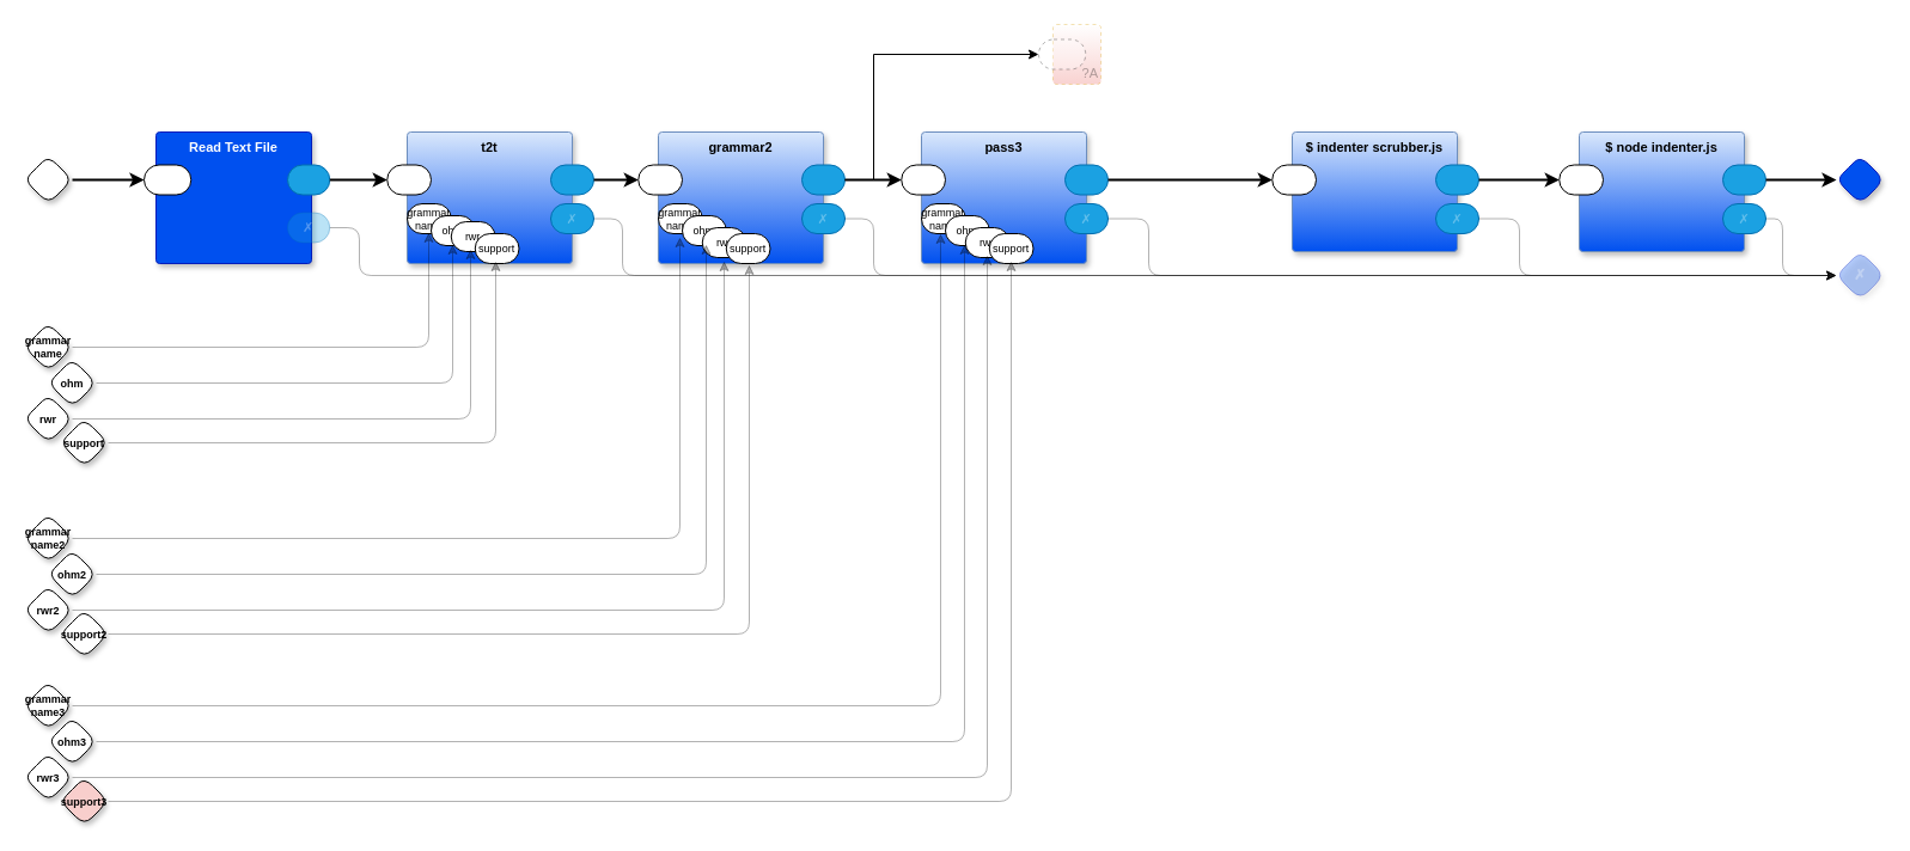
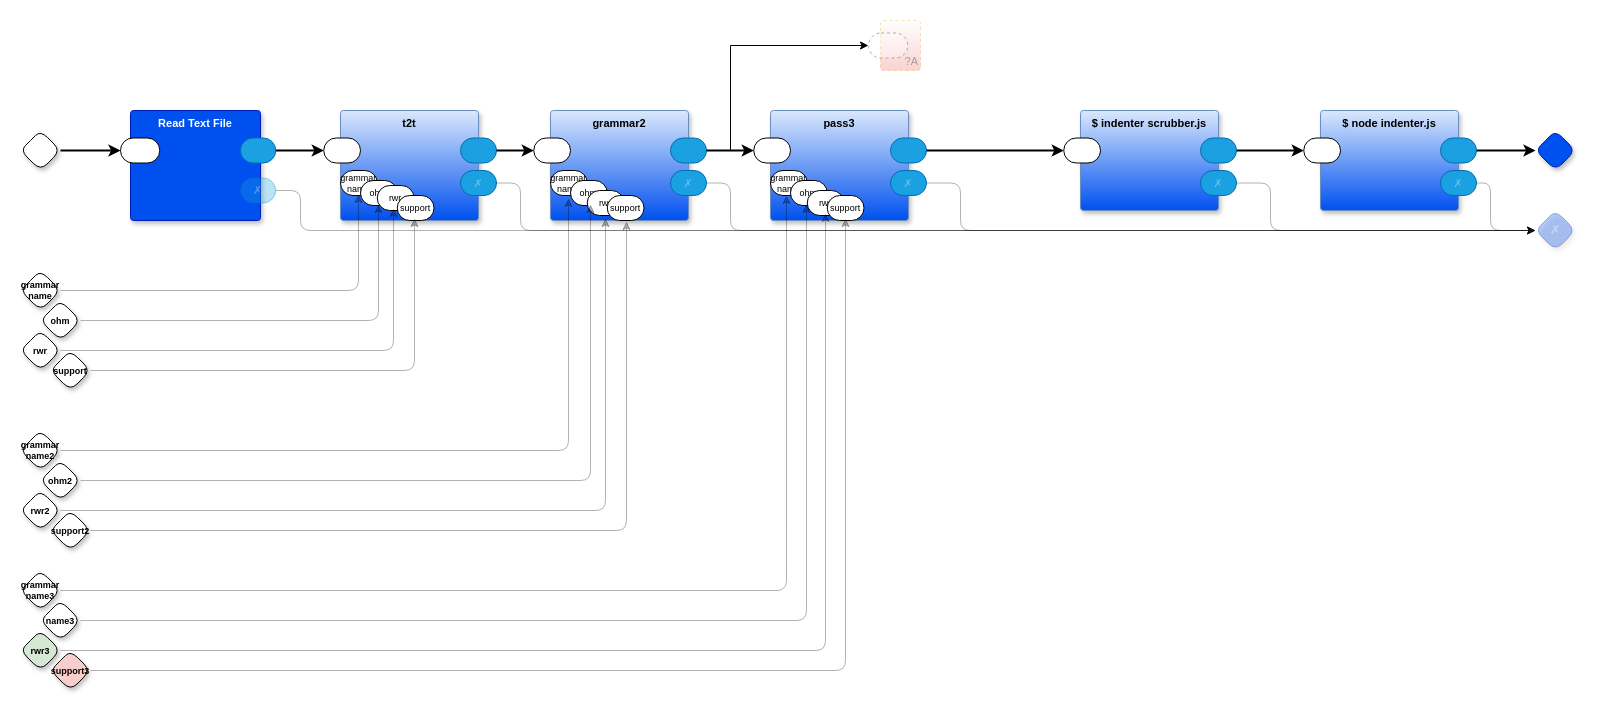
- <mxCell id="63" value="ohm3" style="rhombus;rounded=1;fontStyle=1;glass=0;sketch=0;fontSize=9;points=[[0,0.5,0,0,0],[0.5,0,0,0,0],[0.5,1,0,0,0],[1,0.5,0,0,0]];shadow=1;fontFamily=Helvetica;fontColor=default;" parent="1" vertex="1"><mxGeometry x="40" y="600" width="40" height="40" as="geometry" /></mxCell>
+ <mxCell id="63" value="name3" style="rhombus;rounded=1;fontStyle=1;glass=0;sketch=0;fontSize=9;points=[[0,0.5,0,0,0],[0.5,0,0,0,0],[0.5,1,0,0,0],[1,0.5,0,0,0]];shadow=1;fontFamily=Helvetica;fontColor=default;" parent="1" vertex="1"><mxGeometry x="40" y="600" width="40" height="40" as="geometry" /></mxCell>
- <mxCell id="64" value="rwr3" style="rhombus;rounded=1;fontStyle=1;glass=0;sketch=0;fontSize=9;points=[[0,0.5,0,0,0],[0.5,0,0,0,0],[0.5,1,0,0,0],[1,0.5,0,0,0]];shadow=1;fontFamily=Helvetica;fontColor=default;" parent="1" vertex="1"><mxGeometry x="20" y="630" width="40" height="40" as="geometry" /></mxCell>
+ <mxCell id="64" value="rwr3" style="rhombus;rounded=1;fontStyle=1;glass=0;sketch=0;fontSize=9;points=[[0,0.5,0,0,0],[0.5,0,0,0,0],[0.5,1,0,0,0],[1,0.5,0,0,0]];shadow=1;fontFamily=Helvetica;fontColor=default;fillColor=#d5e8d4;" parent="1" vertex="1"><mxGeometry x="20" y="630" width="40" height="40" as="geometry" /></mxCell>
